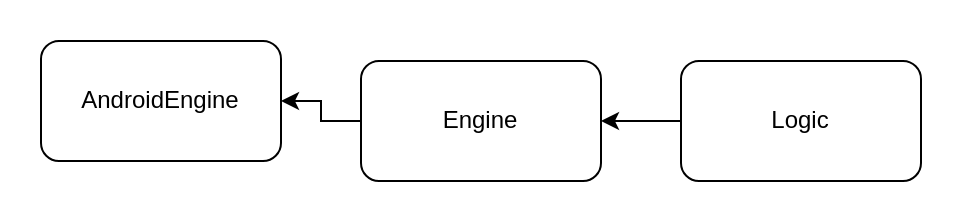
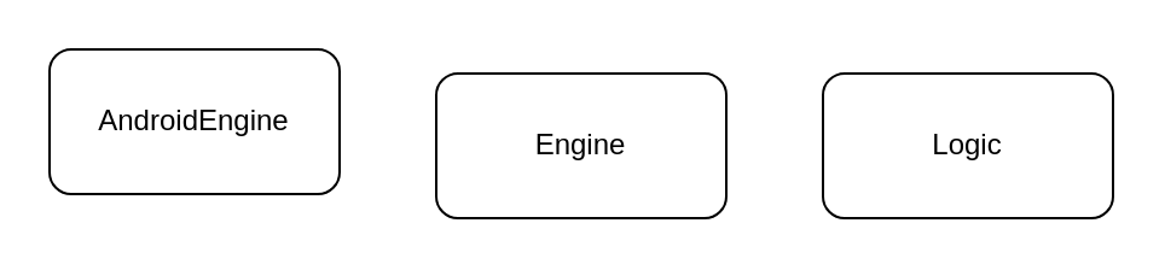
- <mxCell id="2" style="edgeStyle=orthogonalEdgeStyle;rounded=0;orthogonalLoop=1;jettySize=auto;html=1;exitX=0;exitY=0.5;exitDx=0;exitDy=0;" edge="1" parent="1" source="3" target="6"><mxGeometry relative="1" as="geometry" /></mxCell>
- <mxCell id="4" style="edgeStyle=orthogonalEdgeStyle;rounded=0;orthogonalLoop=1;jettySize=auto;html=1;exitX=0;exitY=0.5;exitDx=0;exitDy=0;entryX=1;entryY=0.5;entryDx=0;entryDy=0;" edge="1" parent="1" source="5" target="3"><mxGeometry relative="1" as="geometry" /></mxCell>
